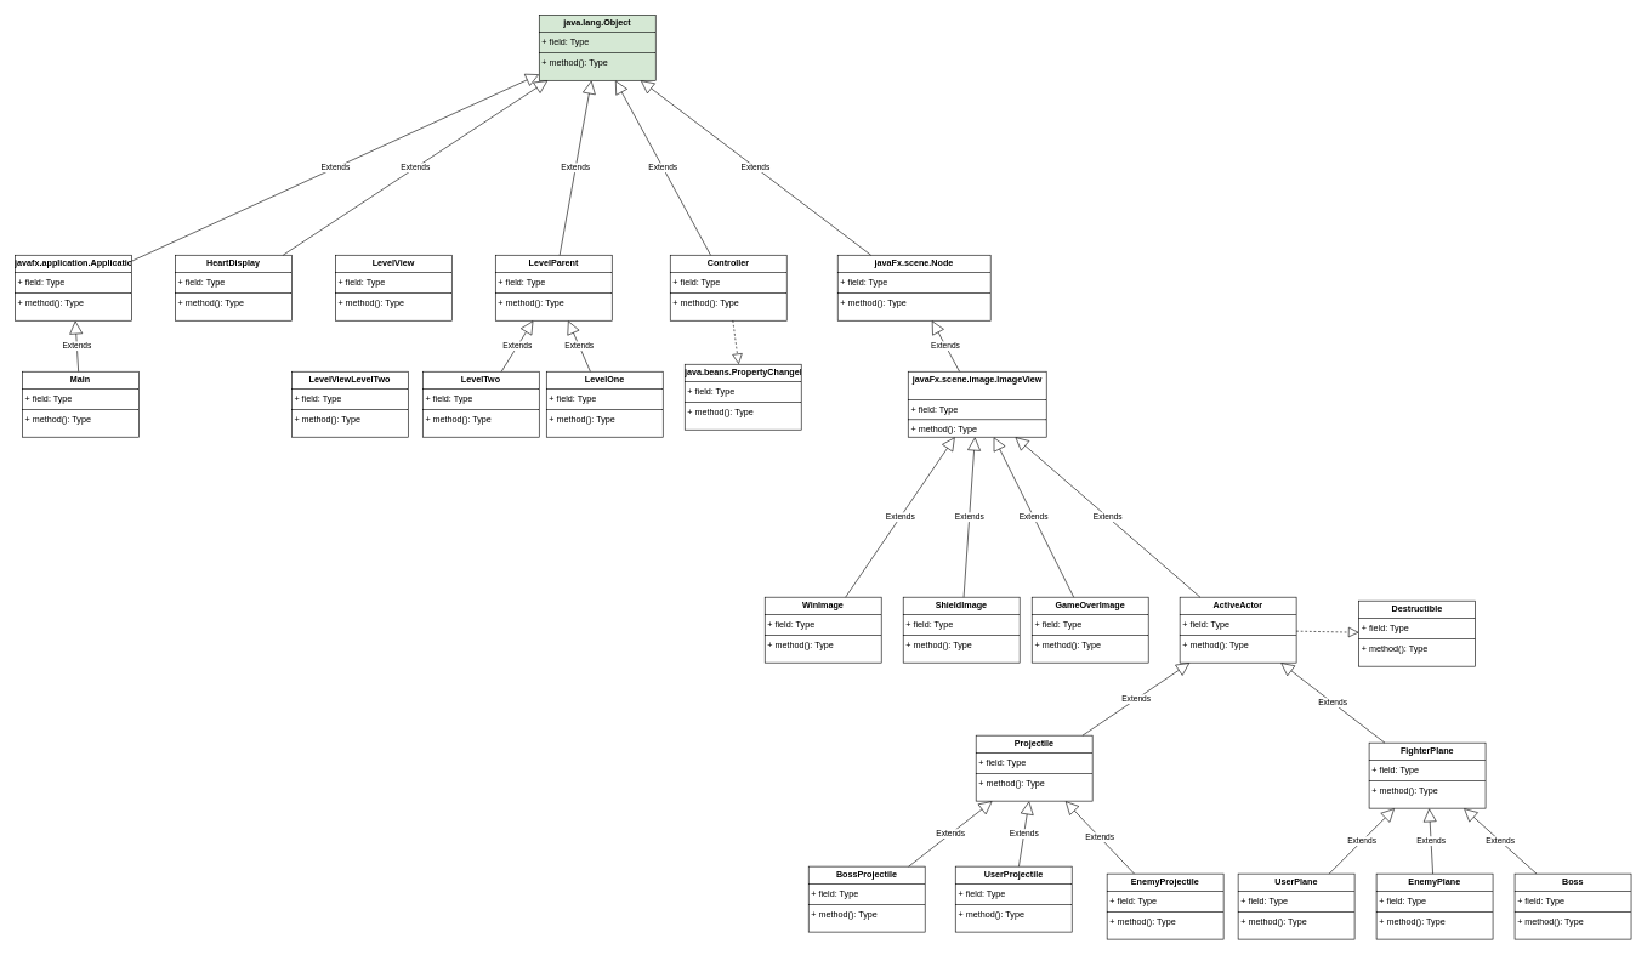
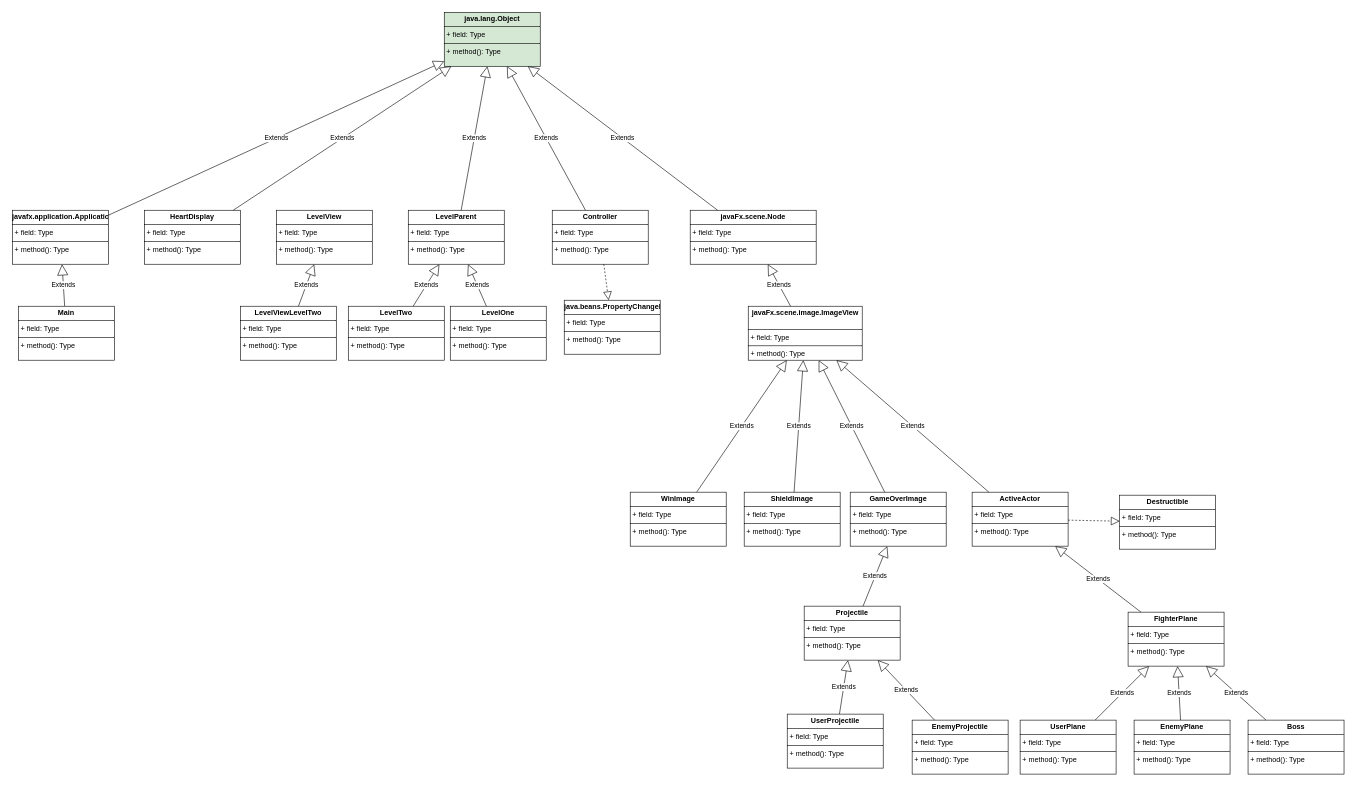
+ <mxCell id="42" value="Extends" style="endArrow=block;endSize=16;endFill=0;html=1;rounded=0;" parent="1" source="6" target="5" edge="1"><mxGeometry width="160" relative="1" as="geometry"><mxPoint x="630" y="630" as="sourcePoint" /><mxPoint x="790" y="630" as="targetPoint" /></mxGeometry></mxCell>
- <mxCell id="51" value="Extends" style="endArrow=block;endSize=16;endFill=0;html=1;rounded=0;" edge="1" parent="1" source="12" target="7"><mxGeometry width="160" relative="1" as="geometry"><mxPoint x="1690" y="1210" as="sourcePoint" /><mxPoint x="1530" y="970" as="targetPoint" /></mxGeometry></mxCell>
+ <mxCell id="51" value="Extends" style="endArrow=block;endSize=16;endFill=0;html=1;rounded=0;" edge="1" parent="1" source="12" target="18"><mxGeometry width="160" relative="1" as="geometry"><mxPoint x="1690" y="1210" as="sourcePoint" /><mxPoint x="1530" y="970" as="targetPoint" /></mxGeometry></mxCell>
- <mxCell id="27" value="Extends" style="endArrow=block;endSize=16;endFill=0;html=1;rounded=0;" parent="1" source="13" target="12" edge="1"><mxGeometry width="160" relative="1" as="geometry"><mxPoint x="420" y="1880" as="sourcePoint" /><mxPoint x="580" y="1880" as="targetPoint" /></mxGeometry></mxCell>
- <mxCell id="13" value="&lt;p style=&quot;margin:0px;margin-top:4px;text-align:center;&quot;&gt;&lt;b&gt;BossProjectile&lt;/b&gt;&lt;/p&gt;&lt;hr size=&quot;1&quot; style=&quot;border-style:solid;&quot;&gt;&lt;p style=&quot;margin:0px;margin-left:4px;&quot;&gt;+ field: Type&lt;/p&gt;&lt;hr size=&quot;1&quot; style=&quot;border-style:solid;&quot;&gt;&lt;p style=&quot;margin:0px;margin-left:4px;&quot;&gt;+ method(): Type&lt;/p&gt;" style="verticalAlign=top;align=left;overflow=fill;html=1;whiteSpace=wrap;" parent="1" vertex="1"><mxGeometry x="1110" y="1190" width="160" height="90" as="geometry" /></mxCell>
